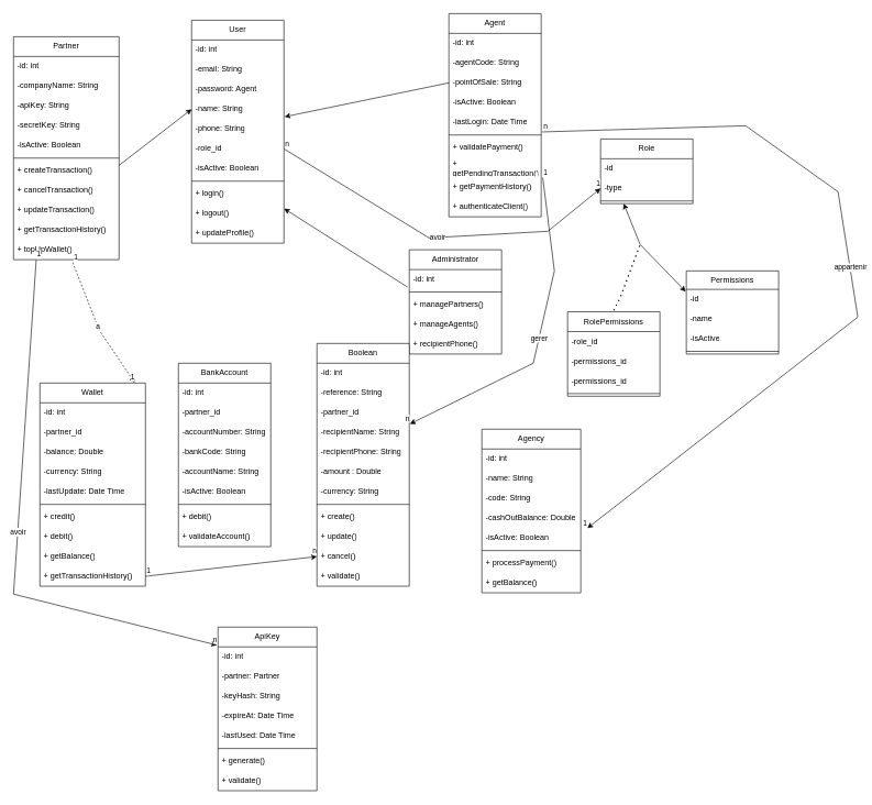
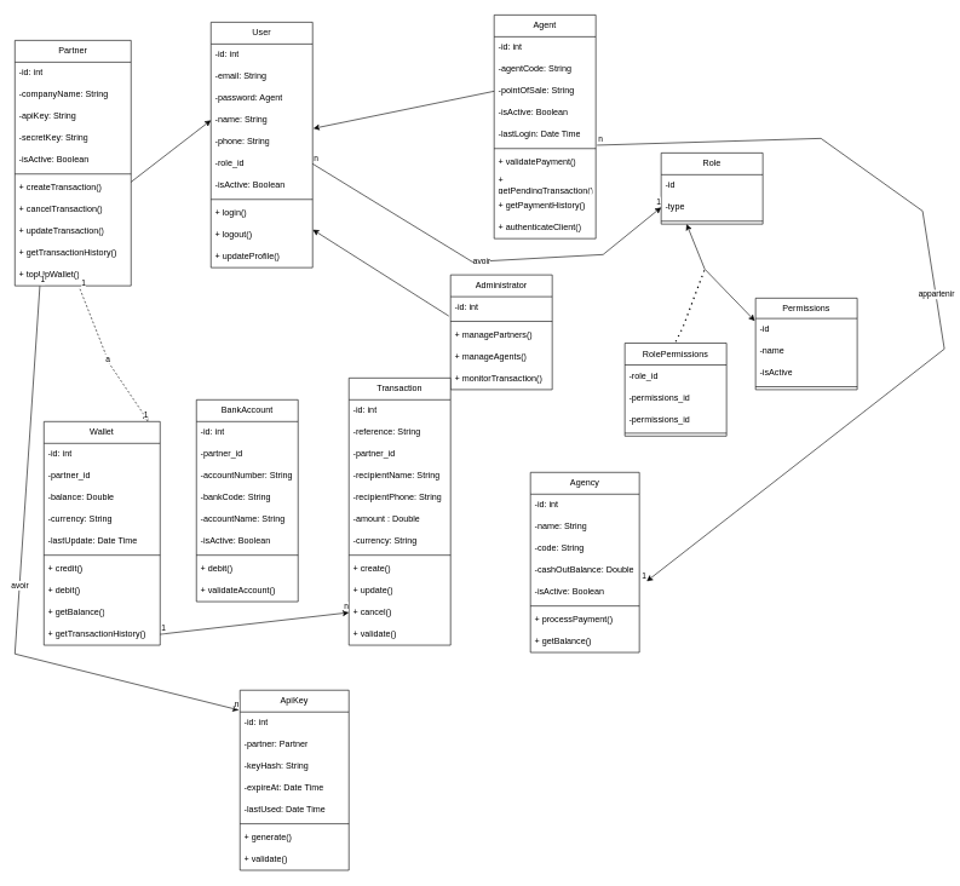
- <mxCell id="126" value="" style="endArrow=classic;html=1;rounded=0;exitX=1.017;exitY=0.022;exitDx=0;exitDy=0;exitPerimeter=0;entryX=1.007;entryY=0.067;entryDx=0;entryDy=0;entryPerimeter=0;" edge="1" parent="1" source="35" target="47"><mxGeometry relative="1" as="geometry"><mxPoint x="430" y="460" as="sourcePoint" /><mxPoint x="590" y="460" as="targetPoint" /><Array as="points"><mxPoint x="840" y="410" /><mxPoint x="808" y="550" /></Array></mxGeometry></mxCell>
- <mxCell id="127" value="gerer" style="edgeLabel;resizable=0;html=1;;align=center;verticalAlign=middle;" connectable="0" vertex="1" parent="126"><mxGeometry relative="1" as="geometry" /></mxCell>
- <mxCell id="128" value="1" style="edgeLabel;resizable=0;html=1;;align=left;verticalAlign=bottom;" connectable="0" vertex="1" parent="126"><mxGeometry x="-1" relative="1" as="geometry" /></mxCell>
- <mxCell id="129" value="n" style="edgeLabel;resizable=0;html=1;;align=right;verticalAlign=bottom;" connectable="0" vertex="1" parent="126"><mxGeometry x="1" relative="1" as="geometry" /></mxCell>
- <mxCell id="42" value="+ recipientPhone()" style="text;strokeColor=none;fillColor=none;align=left;verticalAlign=middle;spacingLeft=4;spacingRight=4;overflow=hidden;points=[[0,0.5],[1,0.5]];portConstraint=eastwest;rotatable=0;whiteSpace=wrap;html=1;" vertex="1" parent="37"><mxGeometry y="128" width="140" height="30" as="geometry" /></mxCell>
+ <mxCell id="42" value="+ monitorTransaction()" style="text;strokeColor=none;fillColor=none;align=left;verticalAlign=middle;spacingLeft=4;spacingRight=4;overflow=hidden;points=[[0,0.5],[1,0.5]];portConstraint=eastwest;rotatable=0;whiteSpace=wrap;html=1;" vertex="1" parent="37"><mxGeometry y="128" width="140" height="30" as="geometry" /></mxCell>
- <mxCell id="43" value="Boolean" style="swimlane;fontStyle=0;childLayout=stackLayout;horizontal=1;startSize=30;horizontalStack=0;resizeParent=1;resizeParentMax=0;resizeLast=0;collapsible=1;marginBottom=0;whiteSpace=wrap;html=1;" vertex="1" parent="1"><mxGeometry x="480" y="520" width="140" height="368" as="geometry" /></mxCell>
+ <mxCell id="43" value="Transaction" style="swimlane;fontStyle=0;childLayout=stackLayout;horizontal=1;startSize=30;horizontalStack=0;resizeParent=1;resizeParentMax=0;resizeLast=0;collapsible=1;marginBottom=0;whiteSpace=wrap;html=1;" vertex="1" parent="1"><mxGeometry x="480" y="520" width="140" height="368" as="geometry" /></mxCell>
